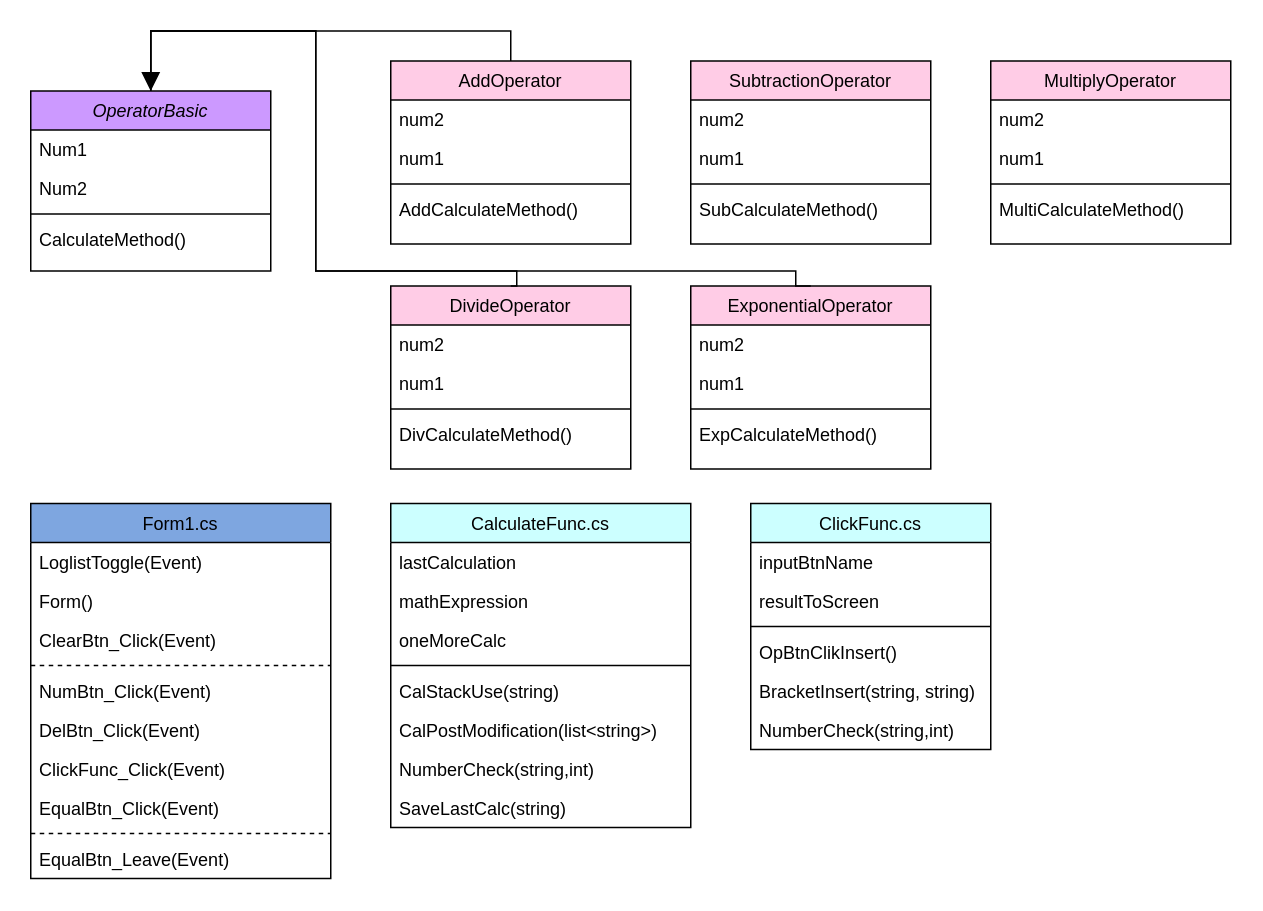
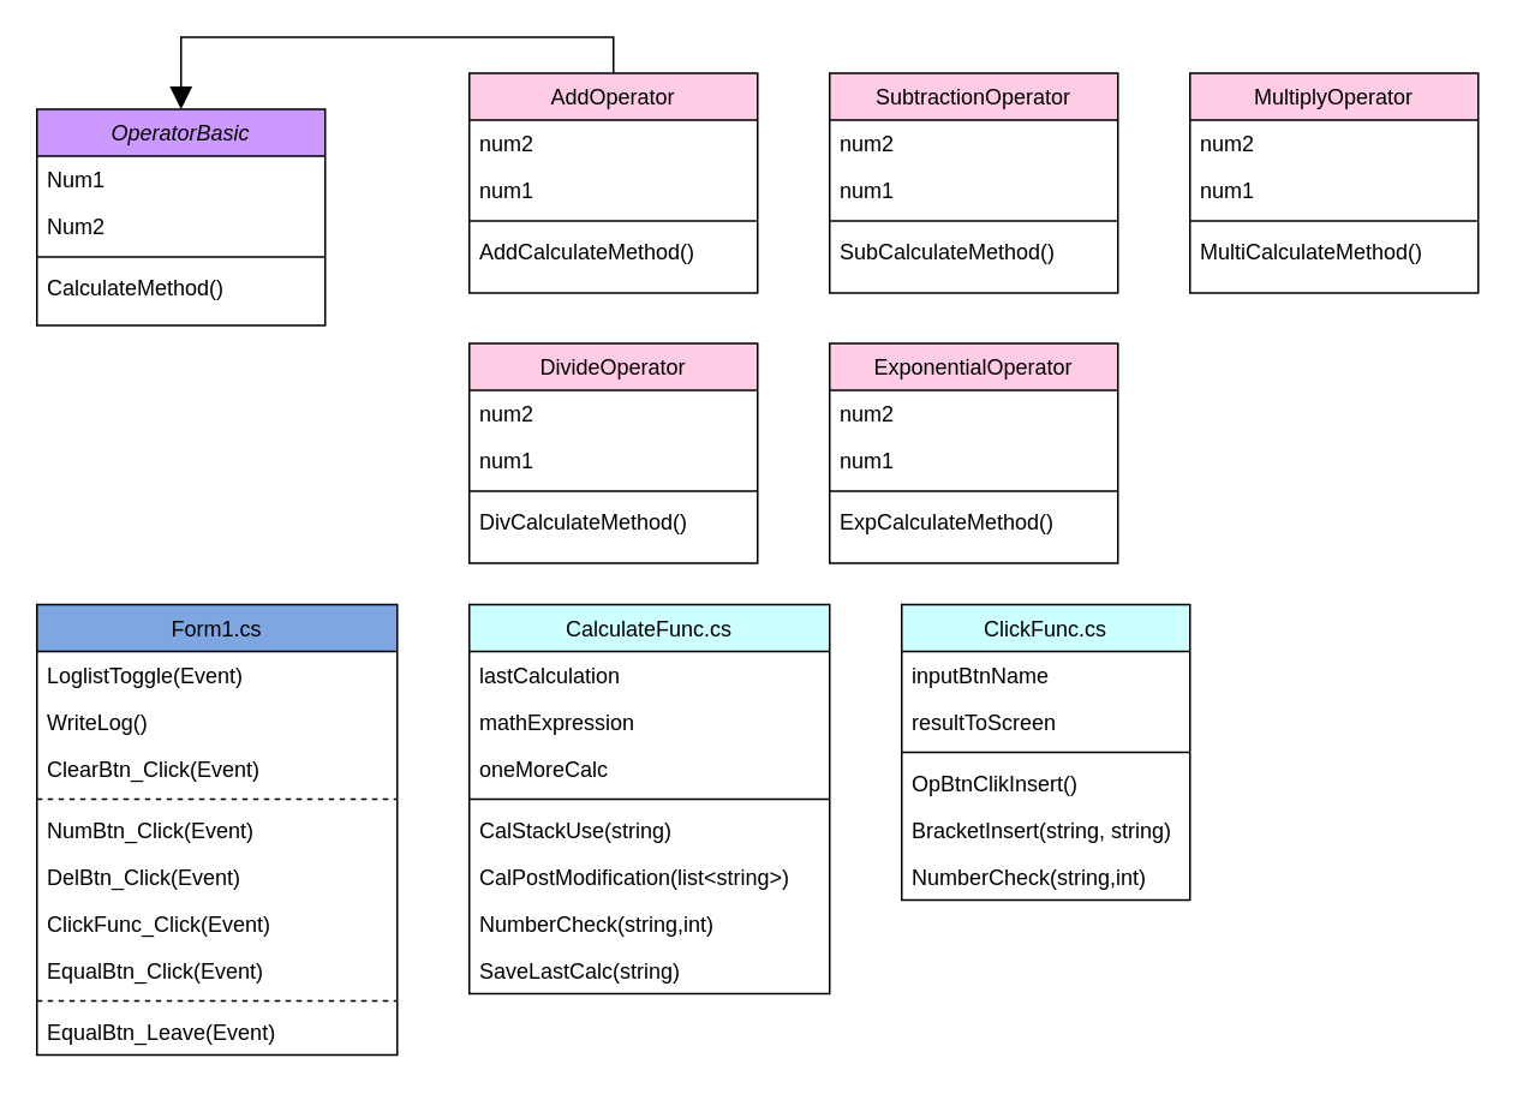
- <mxCell id="34" value="" style="endArrow=none;endSize=10;endFill=0;shadow=0;strokeWidth=1;rounded=0;elbow=vertical;exitX=0.5;exitY=0;exitDx=0;exitDy=0;edgeStyle=orthogonalEdgeStyle;entryX=0.5;entryY=0;entryDx=0;entryDy=0;" edge="1" source="29" parent="1" target="2"><mxGeometry width="160" relative="1" as="geometry"><mxPoint x="180" y="274" as="sourcePoint" /><mxPoint x="170" y="105" as="targetPoint" /><Array as="points"><mxPoint x="530" y="180" /><mxPoint x="210" y="180" /><mxPoint x="210" y="20" /><mxPoint x="100" y="20" /></Array></mxGeometry></mxCell>
- <mxCell id="28" value="" style="endArrow=none;endSize=10;endFill=0;shadow=0;strokeWidth=1;rounded=0;elbow=vertical;exitX=0.5;exitY=0;exitDx=0;exitDy=0;edgeStyle=orthogonalEdgeStyle;entryX=0.5;entryY=0;entryDx=0;entryDy=0;" edge="1" parent="1" source="23" target="2"><mxGeometry width="160" relative="1" as="geometry"><mxPoint x="0" y="269" as="sourcePoint" /><mxPoint x="360" y="179" as="targetPoint" /><Array as="points"><mxPoint x="344" y="180" /><mxPoint x="210" y="180" /><mxPoint x="210" y="20" /><mxPoint x="100" y="20" /></Array></mxGeometry></mxCell>
- <mxCell id="46" value="Form()" style="text;align=left;verticalAlign=top;spacingLeft=4;spacingRight=4;overflow=hidden;rotatable=0;points=[[0,0.5],[1,0.5]];portConstraint=eastwest;" vertex="1" parent="44"><mxGeometry y="52" width="200" height="26" as="geometry" /></mxCell>
+ <mxCell id="46" value="WriteLog()" style="text;align=left;verticalAlign=top;spacingLeft=4;spacingRight=4;overflow=hidden;rotatable=0;points=[[0,0.5],[1,0.5]];portConstraint=eastwest;" vertex="1" parent="44"><mxGeometry y="52" width="200" height="26" as="geometry" /></mxCell>
